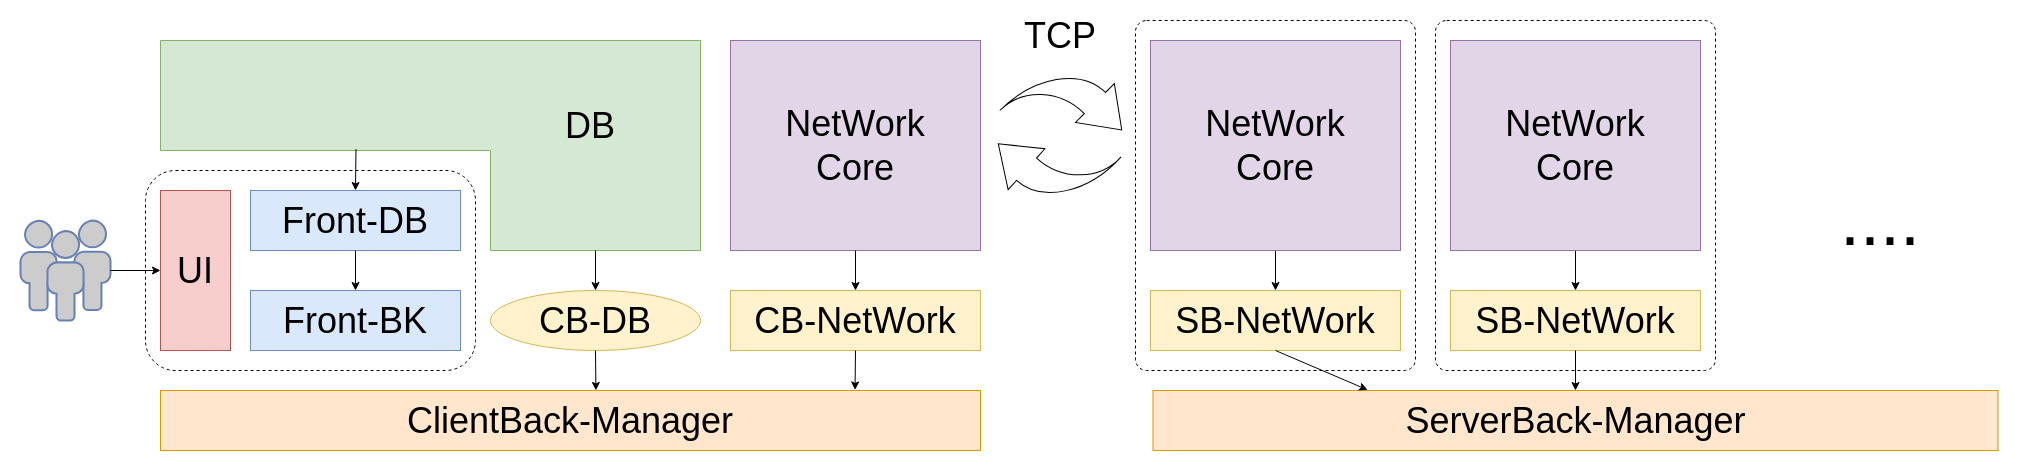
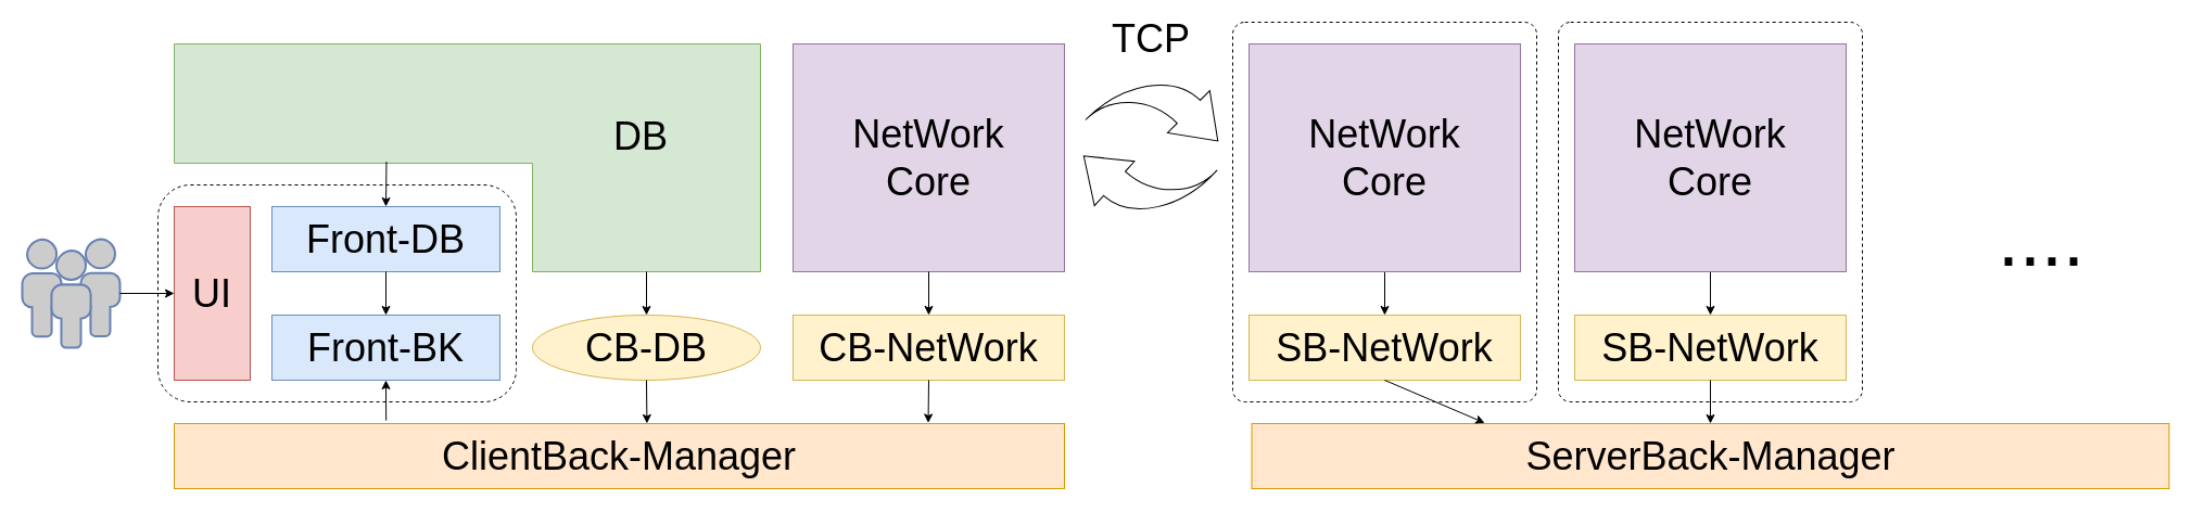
+ <mxCell id="21" value="" style="endArrow=classic;html=1;rounded=0;exitX=0.238;exitY=-0.048;exitDx=0;exitDy=0;entryX=0.5;entryY=1;entryDx=0;entryDy=0;exitPerimeter=0;" parent="1" source="8" target="11" edge="1"><mxGeometry width="50" height="50" relative="1" as="geometry"><mxPoint x="365" y="300" as="sourcePoint" /><mxPoint x="365" y="260" as="targetPoint" /></mxGeometry></mxCell>
